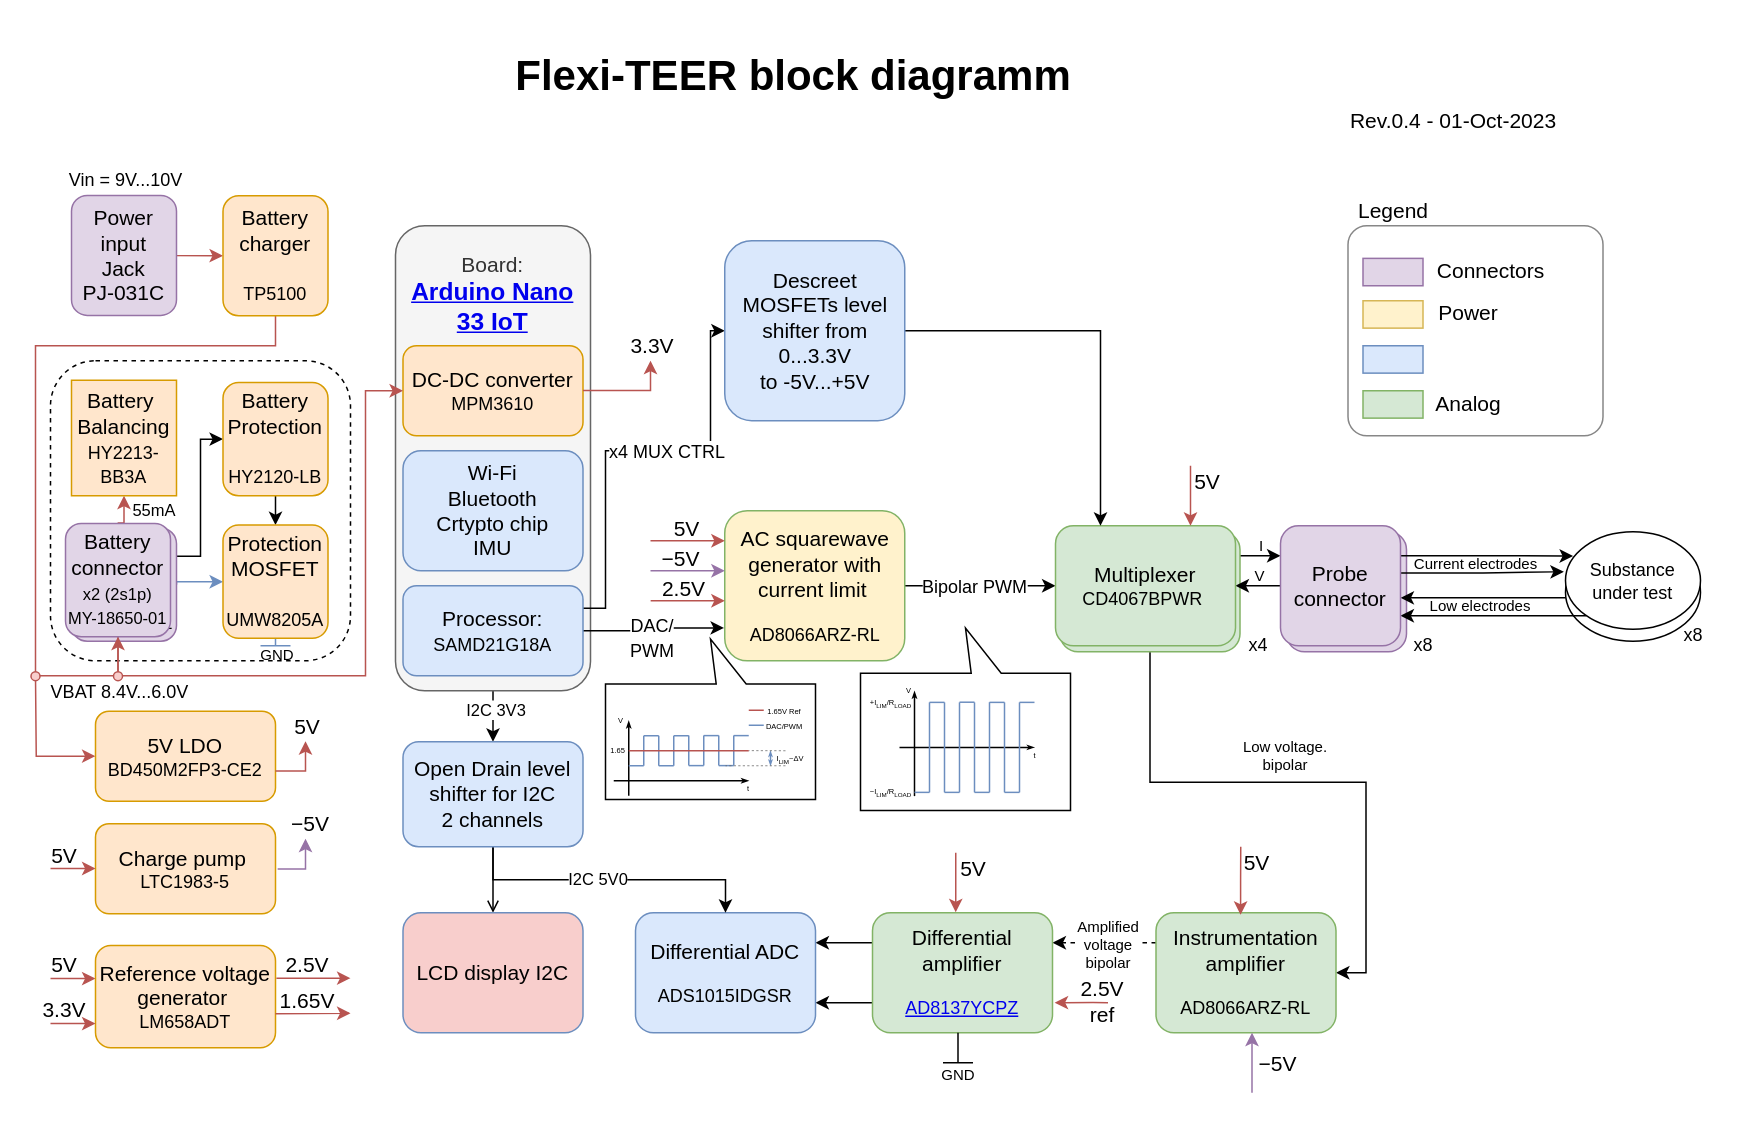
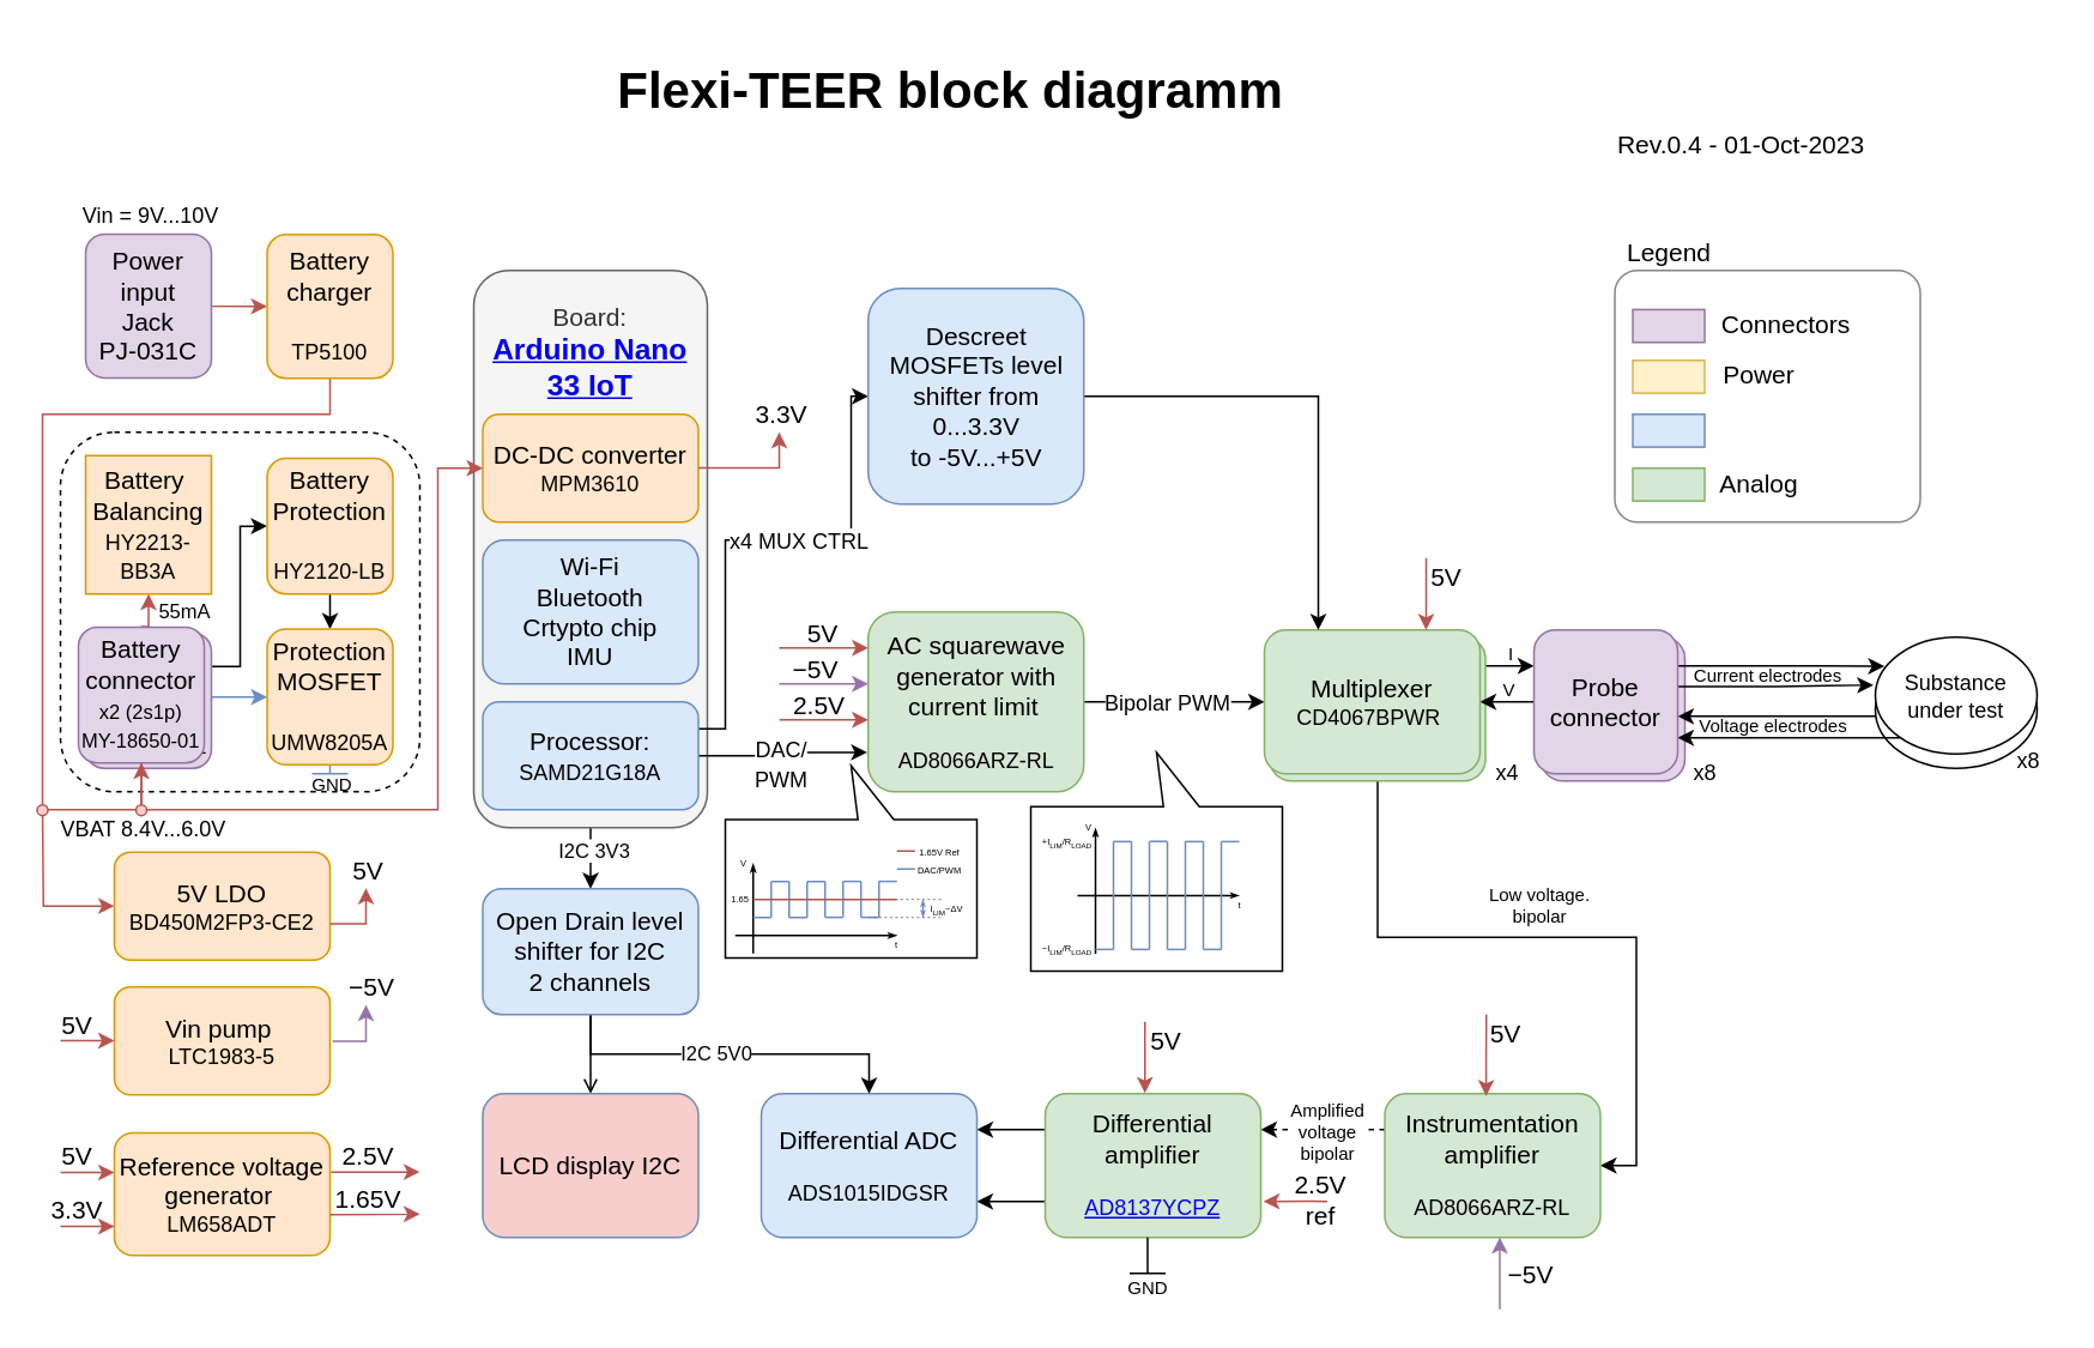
- <mxCell id="31" value="&lt;font style=&quot;font-size: 14px;&quot;&gt;AC squarewave generator with current limit&lt;/font&gt;&amp;nbsp;&lt;br&gt;&lt;br&gt;AD8066ARZ-RL" style="rounded=1;whiteSpace=wrap;html=1;fillColor=#fff2cc;strokeColor=#82b366;" parent="1" vertex="1"><mxGeometry x="482.5" y="340" width="120" height="100" as="geometry" /></mxCell>
+ <mxCell id="31" value="&lt;font style=&quot;font-size: 14px;&quot;&gt;AC squarewave generator with current limit&lt;/font&gt;&amp;nbsp;&lt;br&gt;&lt;br&gt;AD8066ARZ-RL" style="rounded=1;whiteSpace=wrap;html=1;fillColor=#d5e8d4;strokeColor=#82b366;" parent="1" vertex="1"><mxGeometry x="482.5" y="340" width="120" height="100" as="geometry" /></mxCell>
- <mxCell id="4" value="&lt;font style=&quot;font-size: 10px;&quot;&gt;Low electrodes&lt;/font&gt;" style="text;html=1;align=center;verticalAlign=middle;resizable=0;points=[];autosize=1;strokeColor=none;fillColor=none;fontSize=12;" parent="1" vertex="1"><mxGeometry x="936" y="393.25" width="100" height="20" as="geometry" /></mxCell>
+ <mxCell id="4" value="&lt;font style=&quot;font-size: 10px;&quot;&gt;Voltage electrodes&lt;/font&gt;" style="text;html=1;align=center;verticalAlign=middle;resizable=0;points=[];autosize=1;strokeColor=none;fillColor=none;fontSize=12;" parent="1" vertex="1"><mxGeometry x="936" y="393.25" width="100" height="20" as="geometry" /></mxCell>
- <mxCell id="25" value="&lt;font style=&quot;font-size: 14px;&quot;&gt;Charge pump&lt;/font&gt;&amp;nbsp;&lt;br&gt;LTC1983-5" style="rounded=1;whiteSpace=wrap;html=1;fillColor=#ffe6cc;strokeColor=#d79b00;" parent="1" vertex="1"><mxGeometry x="63" y="548.62" width="120" height="60" as="geometry" /></mxCell>
+ <mxCell id="25" value="&lt;font style=&quot;font-size: 14px;&quot;&gt;Vin pump&lt;/font&gt;&amp;nbsp;&lt;br&gt;LTC1983-5" style="rounded=1;whiteSpace=wrap;html=1;fillColor=#ffe6cc;strokeColor=#d79b00;" parent="1" vertex="1"><mxGeometry x="63" y="548.62" width="120" height="60" as="geometry" /></mxCell>
